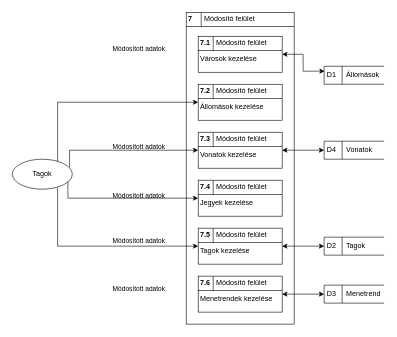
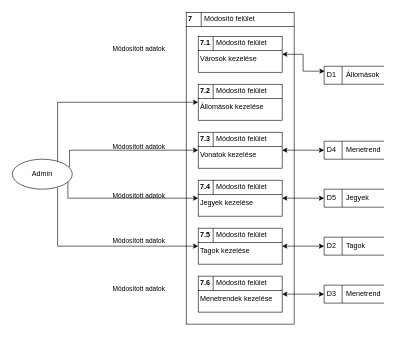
- <mxCell id="17" value="D4&amp;nbsp; &amp;nbsp; &amp;nbsp;Vonatok" style="html=1;dashed=0;whiteSpace=wrap;shape=mxgraph.dfd.dataStoreID;align=left;spacingLeft=3;points=[[0,0],[0.5,0],[1,0],[0,0.5],[1,0.5],[0,1],[0.5,1],[1,1]];" parent="1" vertex="1"><mxGeometry x="540" y="235" width="100" height="30" as="geometry" /></mxCell>
+ <mxCell id="17" value="D4&amp;nbsp; &amp;nbsp; &amp;nbsp;Menetrend" style="html=1;dashed=0;whiteSpace=wrap;shape=mxgraph.dfd.dataStoreID;align=left;spacingLeft=3;points=[[0,0],[0.5,0],[1,0],[0,0.5],[1,0.5],[0,1],[0.5,1],[1,1]];" parent="1" vertex="1"><mxGeometry x="540" y="235" width="100" height="30" as="geometry" /></mxCell>
- <mxCell id="15" value="Tagok" style="shape=ellipse;html=1;dashed=0;whiteSpace=wrap;perimeter=ellipsePerimeter;" parent="1" vertex="1"><mxGeometry x="20" y="265" width="100" height="50" as="geometry" /></mxCell>
+ <mxCell id="15" value="Admin" style="shape=ellipse;html=1;dashed=0;whiteSpace=wrap;perimeter=ellipsePerimeter;" parent="1" vertex="1"><mxGeometry x="20" y="265" width="100" height="50" as="geometry" /></mxCell>
+ <mxCell id="18" style="edgeStyle=orthogonalEdgeStyle;rounded=0;orthogonalLoop=1;jettySize=auto;html=1;exitX=1;exitY=0.5;exitDx=0;exitDy=0;entryX=0;entryY=0.5;entryDx=0;entryDy=0;startArrow=classic;startFill=1;" parent="1" source="19" target="28" edge="1"><mxGeometry relative="1" as="geometry" /></mxCell>
+ <mxCell id="28" value="D5&amp;nbsp; &amp;nbsp; &amp;nbsp;Jegyek" style="html=1;dashed=0;whiteSpace=wrap;shape=mxgraph.dfd.dataStoreID;align=left;spacingLeft=3;points=[[0,0],[0.5,0],[1,0],[0,0.5],[1,0.5],[0,1],[0.5,1],[1,1]];" parent="1" vertex="1"><mxGeometry x="540" y="315" width="100" height="30" as="geometry" /></mxCell>
